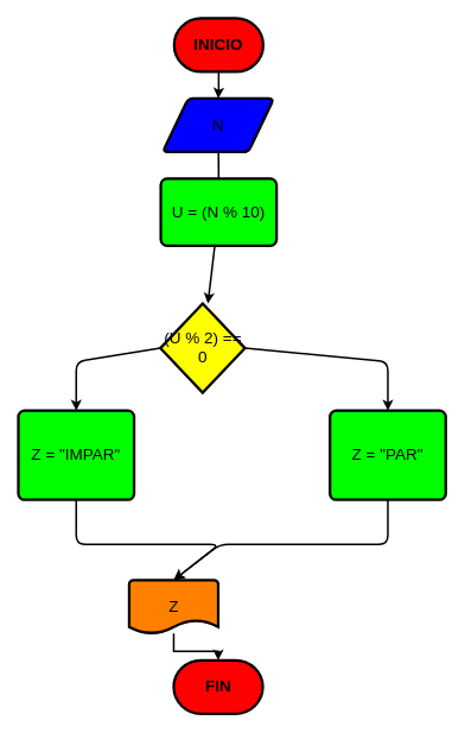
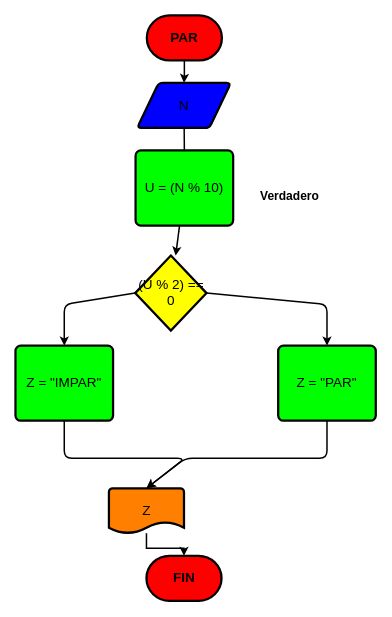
- <mxCell id="5" value="INICIO" style="strokeWidth=3;html=1;shape=mxgraph.flowchart.terminator;whiteSpace=wrap;fontSize=18;fillColor=#FF0000;fontStyle=1;fontColor=#000000;strokeColor=#000000;" parent="1" vertex="1"><mxGeometry x="195" y="20" width="100" height="60" as="geometry" /></mxCell>
+ <mxCell id="5" value="PAR" style="strokeWidth=3;html=1;shape=mxgraph.flowchart.terminator;whiteSpace=wrap;fontSize=18;fillColor=#FF0000;fontStyle=1;fontColor=#000000;strokeColor=#000000;" parent="1" vertex="1"><mxGeometry x="195" y="20" width="100" height="60" as="geometry" /></mxCell>
- <mxCell id="17" value="&lt;div&gt;&lt;span style=&quot;font-size: 18px&quot;&gt;U = (N % 10)&lt;/span&gt;&lt;/div&gt;" style="rounded=1;whiteSpace=wrap;html=1;absoluteArcSize=1;arcSize=14;strokeWidth=3;fillColor=#00FF00;fontColor=#000000;strokeColor=#000000;" vertex="1" parent="1"><mxGeometry x="180" y="200" width="130" height="75" as="geometry" /></mxCell>
+ <mxCell id="17" value="&lt;div&gt;&lt;span style=&quot;font-size: 18px&quot;&gt;U = (N % 10)&lt;/span&gt;&lt;/div&gt;" style="rounded=1;whiteSpace=wrap;html=1;absoluteArcSize=1;arcSize=14;strokeWidth=3;fillColor=#00FF00;fontColor=#000000;strokeColor=#000000;" vertex="1" parent="1"><mxGeometry x="180" y="200" width="130" height="100" as="geometry" /></mxCell>
+ <mxCell id="14" value="&lt;b&gt;&lt;font style=&quot;font-size: 16px&quot;&gt;Verdadero&lt;/font&gt;&lt;/b&gt;" style="text;html=1;align=center;verticalAlign=middle;resizable=0;points=[];autosize=1;strokeColor=none;fillColor=none;fontSize=16;fontColor=#000000;" parent="1" vertex="1"><mxGeometry x="340" y="250" width="90" height="20" as="geometry" /></mxCell>
